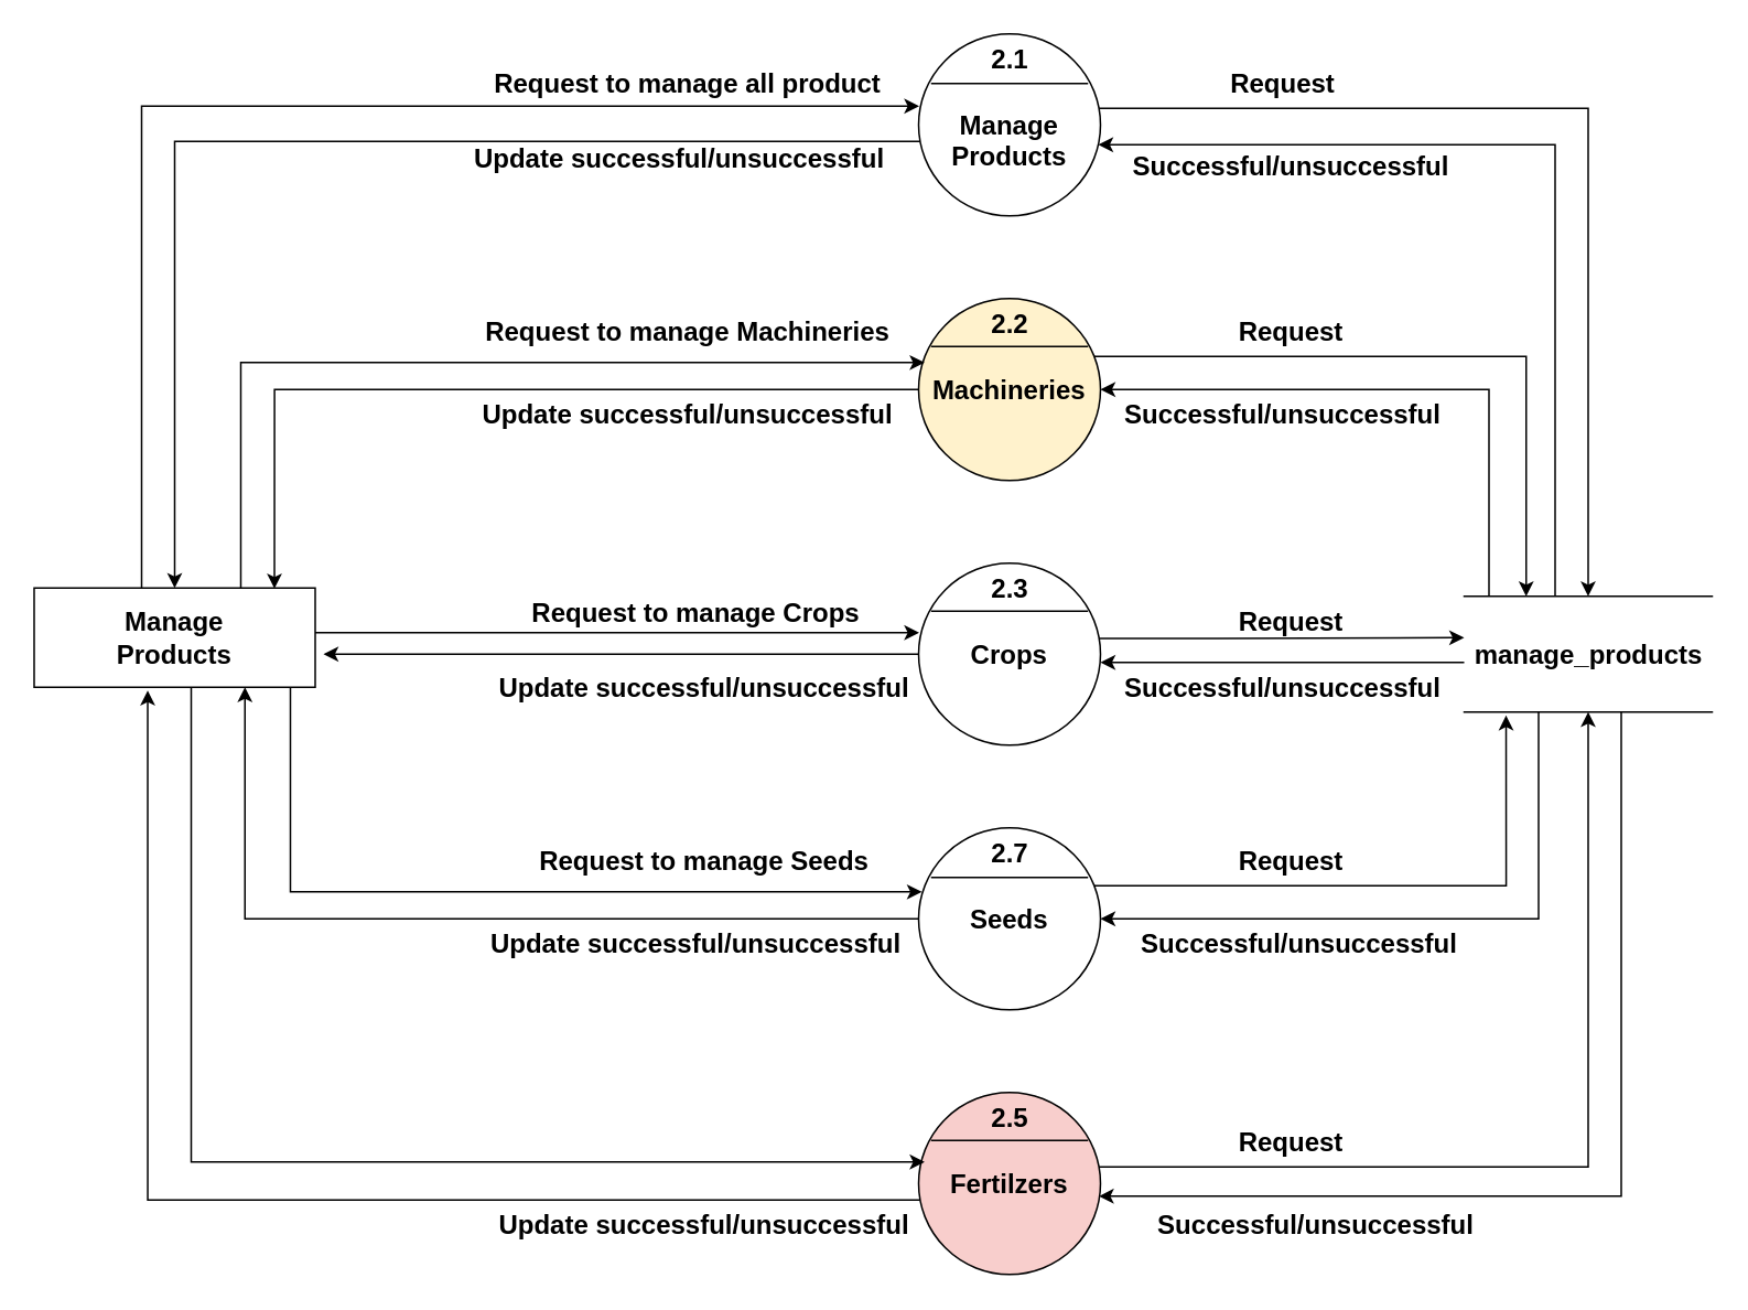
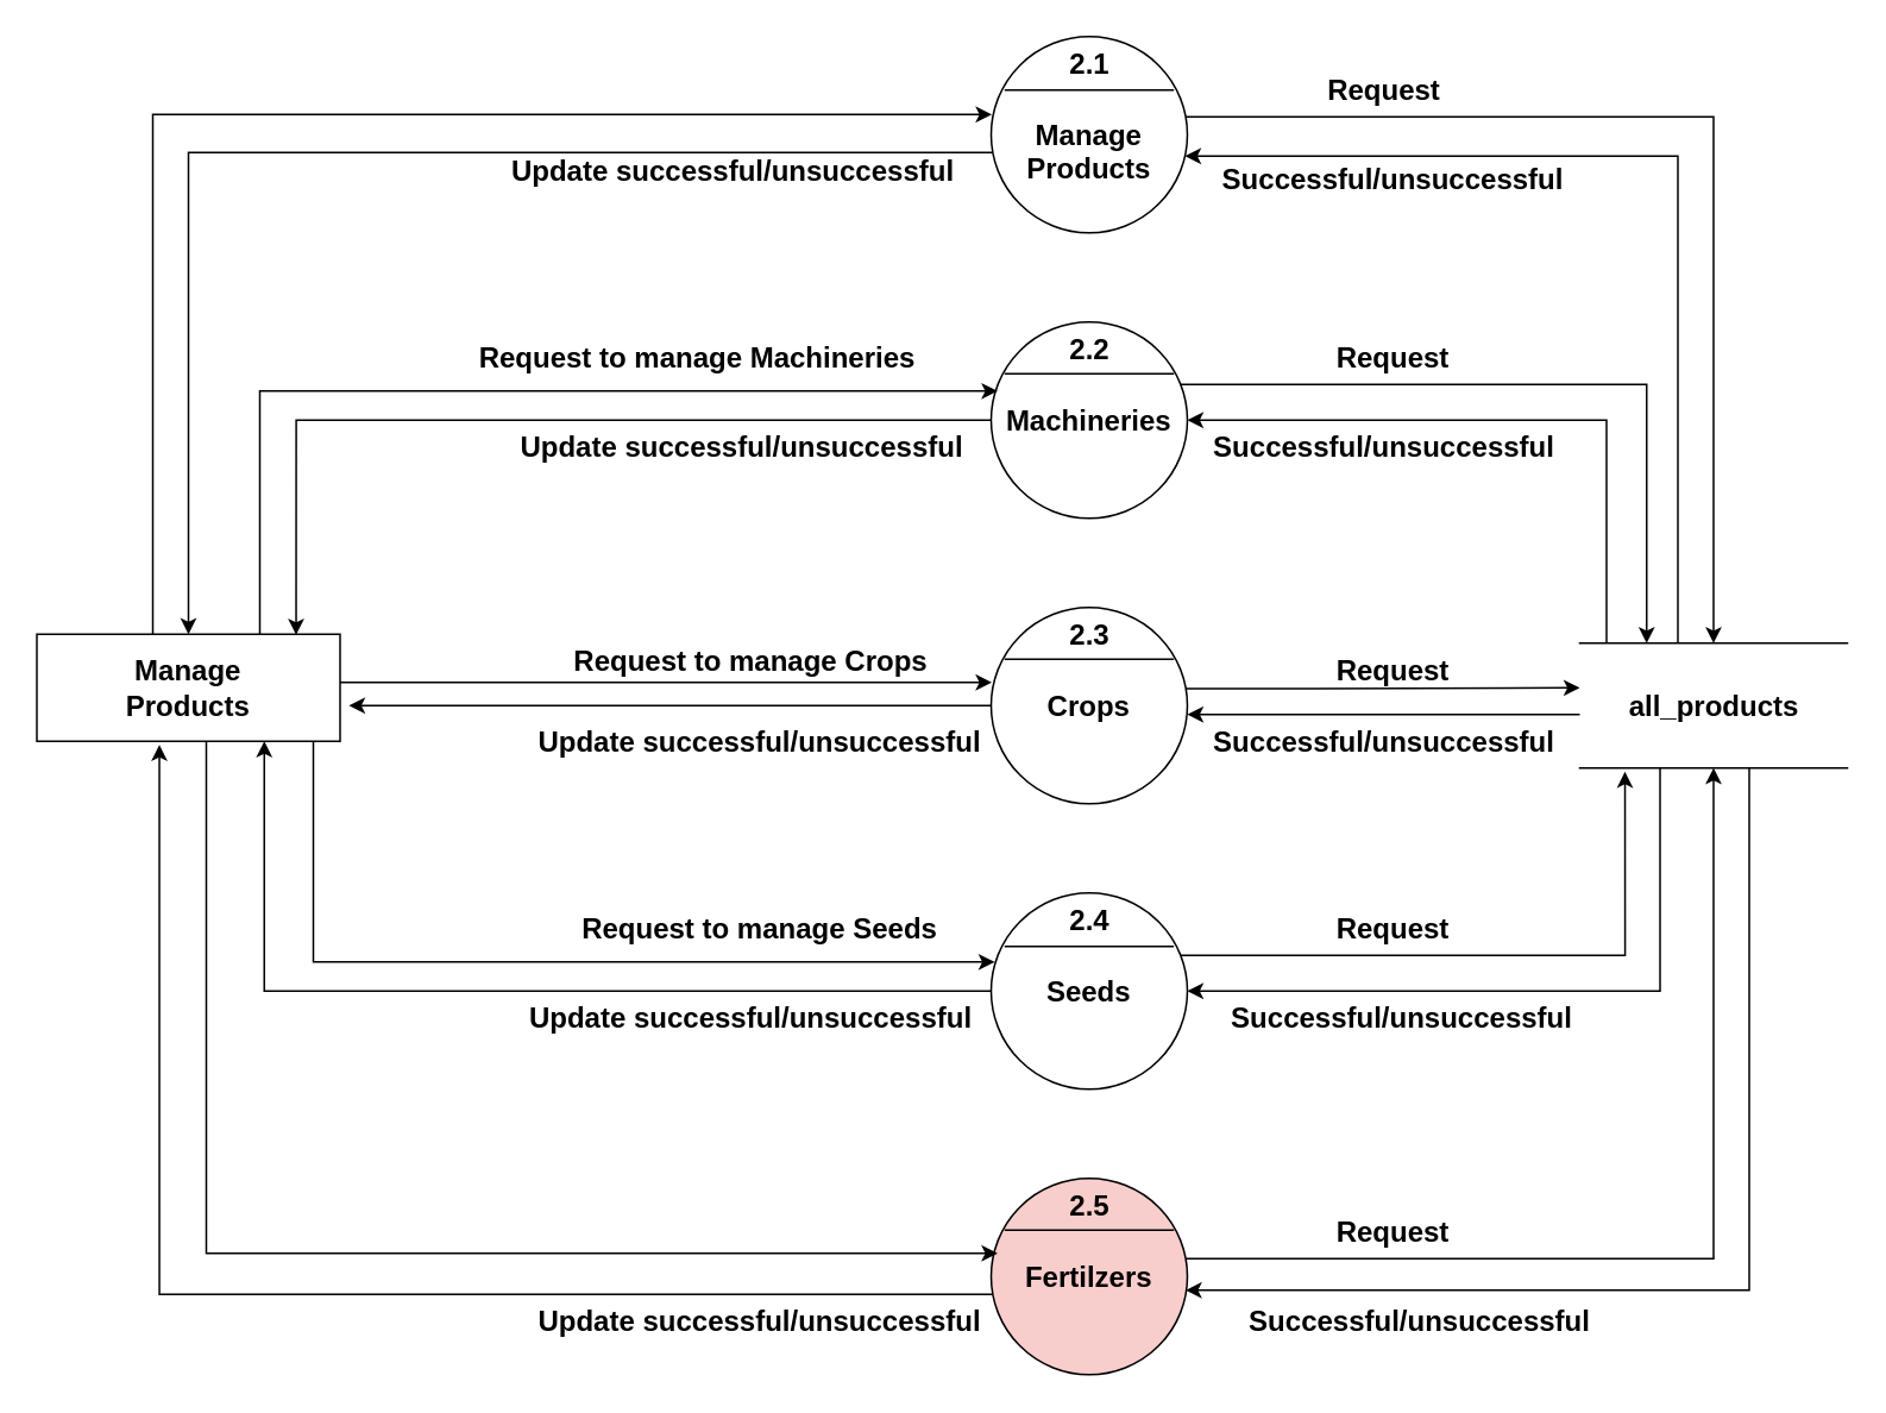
- <mxCell id="26" value="&lt;b&gt;Request to manage all product&lt;/b&gt;" style="text;html=1;align=center;verticalAlign=middle;resizable=0;points=[];autosize=1;strokeColor=none;fillColor=none;fontSize=16;" vertex="1" parent="1"><mxGeometry x="285" y="35" width="260" height="30" as="geometry" /></mxCell>
- <mxCell id="23" value="&lt;b&gt;Request to manage Machineries&lt;/b&gt;" style="text;html=1;align=center;verticalAlign=middle;resizable=0;points=[];autosize=1;strokeColor=none;fillColor=none;fontSize=16;" vertex="1" parent="1"><mxGeometry x="280" y="185" width="270" height="30" as="geometry" /></mxCell>
+ <mxCell id="23" value="&lt;b&gt;Request to manage Machineries&lt;/b&gt;" style="text;html=1;align=center;verticalAlign=middle;resizable=0;points=[];autosize=1;strokeColor=none;fillColor=none;fontSize=16;" vertex="1" parent="1"><mxGeometry x="255" y="185" width="270" height="30" as="geometry" /></mxCell>
- <mxCell id="7" value="&lt;b&gt;Machineries&lt;/b&gt;" style="ellipse;whiteSpace=wrap;html=1;aspect=fixed;fontSize=16;fillColor=#fff2cc;" vertex="1" parent="1"><mxGeometry x="555" y="180" width="110" height="110" as="geometry" /></mxCell>
+ <mxCell id="7" value="&lt;b&gt;Machineries&lt;/b&gt;" style="ellipse;whiteSpace=wrap;html=1;aspect=fixed;fontSize=16;" vertex="1" parent="1"><mxGeometry x="555" y="180" width="110" height="110" as="geometry" /></mxCell>
- <mxCell id="14" value="&lt;b&gt;manage_products&lt;br&gt;&lt;/b&gt;" style="html=1;dashed=0;whitespace=wrap;shape=partialRectangle;right=0;left=0;fontSize=16;" vertex="1" parent="1"><mxGeometry x="885" y="360" width="150" height="70" as="geometry" /></mxCell>
+ <mxCell id="14" value="&lt;b&gt;all_products&lt;br&gt;&lt;/b&gt;" style="html=1;dashed=0;whitespace=wrap;shape=partialRectangle;right=0;left=0;fontSize=16;" vertex="1" parent="1"><mxGeometry x="885" y="360" width="150" height="70" as="geometry" /></mxCell>
- <mxCell id="36" value="&lt;span style=&quot;font-size: 16px;&quot;&gt;&lt;b&gt;2.7&lt;/b&gt;&lt;/span&gt;" style="text;html=1;align=center;verticalAlign=middle;resizable=0;points=[];autosize=1;strokeColor=none;fillColor=none;" vertex="1" parent="1"><mxGeometry x="585" y="500" width="50" height="30" as="geometry" /></mxCell>
+ <mxCell id="36" value="&lt;span style=&quot;font-size: 16px;&quot;&gt;&lt;b&gt;2.4&lt;/b&gt;&lt;/span&gt;" style="text;html=1;align=center;verticalAlign=middle;resizable=0;points=[];autosize=1;strokeColor=none;fillColor=none;" vertex="1" parent="1"><mxGeometry x="585" y="500" width="50" height="30" as="geometry" /></mxCell>
